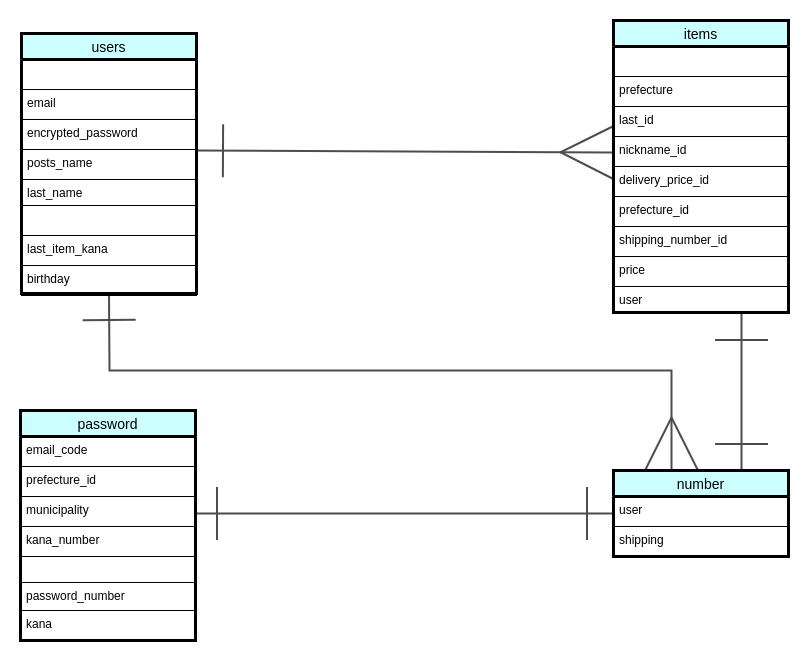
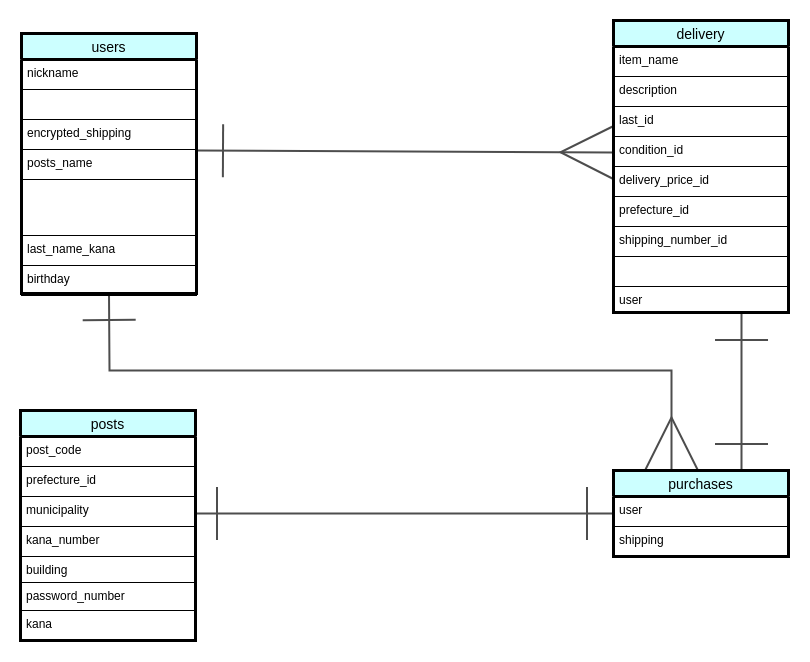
- <mxCell id="29" value="items" style="swimlane;fontStyle=0;childLayout=stackLayout;horizontal=1;startSize=26;horizontalStack=0;resizeParent=1;resizeParentMax=0;resizeLast=0;collapsible=1;marginBottom=0;align=center;fontSize=14;strokeWidth=3;fillColor=#CCFFFF;container=0;" parent="19" vertex="1"><mxGeometry width="175" height="292" as="geometry" /></mxCell>
+ <mxCell id="29" value="delivery" style="swimlane;fontStyle=0;childLayout=stackLayout;horizontal=1;startSize=26;horizontalStack=0;resizeParent=1;resizeParentMax=0;resizeLast=0;collapsible=1;marginBottom=0;align=center;fontSize=14;strokeWidth=3;fillColor=#CCFFFF;container=0;" parent="19" vertex="1"><mxGeometry width="175" height="292" as="geometry" /></mxCell>
+ <mxCell id="20" value="item_name" style="text;strokeColor=default;fillColor=default;spacingLeft=4;spacingRight=4;overflow=hidden;rotatable=0;points=[[0,0.5],[1,0.5]];portConstraint=eastwest;fontSize=12;container=0;" parent="19" vertex="1"><mxGeometry y="26" width="175" height="30" as="geometry" /></mxCell>
+ <mxCell id="7" value="nickname" style="text;strokeColor=default;fillColor=default;spacingLeft=4;spacingRight=4;overflow=hidden;rotatable=0;points=[[0,0.5],[1,0.5]];portConstraint=eastwest;fontSize=12;container=0;" parent="6" vertex="1"><mxGeometry y="26" width="175" height="30" as="geometry" /></mxCell>
- <mxCell id="21" value="prefecture" style="text;strokeColor=default;fillColor=default;spacingLeft=4;spacingRight=4;overflow=hidden;rotatable=0;points=[[0,0.5],[1,0.5]];portConstraint=eastwest;fontSize=12;container=0;" parent="19" vertex="1"><mxGeometry y="56" width="175" height="30" as="geometry" /></mxCell>
+ <mxCell id="21" value="description" style="text;strokeColor=default;fillColor=default;spacingLeft=4;spacingRight=4;overflow=hidden;rotatable=0;points=[[0,0.5],[1,0.5]];portConstraint=eastwest;fontSize=12;container=0;" parent="19" vertex="1"><mxGeometry y="56" width="175" height="30" as="geometry" /></mxCell>
- <mxCell id="8" value="email" style="text;strokeColor=default;fillColor=default;spacingLeft=4;spacingRight=4;overflow=hidden;rotatable=0;points=[[0,0.5],[1,0.5]];portConstraint=eastwest;fontSize=12;container=0;" parent="6" vertex="1"><mxGeometry y="56" width="175" height="30" as="geometry" /></mxCell>
- <mxCell id="9" value="encrypted_password" style="text;strokeColor=default;fillColor=default;spacingLeft=4;spacingRight=4;overflow=hidden;rotatable=0;points=[[0,0.5],[1,0.5]];portConstraint=eastwest;fontSize=12;container=0;" parent="6" vertex="1"><mxGeometry y="86" width="175" height="30" as="geometry" /></mxCell>
+ <mxCell id="9" value="encrypted_shipping" style="text;strokeColor=default;fillColor=default;spacingLeft=4;spacingRight=4;overflow=hidden;rotatable=0;points=[[0,0.5],[1,0.5]];portConstraint=eastwest;fontSize=12;container=0;" parent="6" vertex="1"><mxGeometry y="86" width="175" height="30" as="geometry" /></mxCell>
- <mxCell id="23" value="nickname_id" style="text;strokeColor=default;fillColor=default;spacingLeft=4;spacingRight=4;overflow=hidden;rotatable=0;points=[[0,0.5],[1,0.5]];portConstraint=eastwest;fontSize=12;container=0;" parent="19" vertex="1"><mxGeometry y="116" width="175" height="30" as="geometry" /></mxCell>
+ <mxCell id="23" value="condition_id" style="text;strokeColor=default;fillColor=default;spacingLeft=4;spacingRight=4;overflow=hidden;rotatable=0;points=[[0,0.5],[1,0.5]];portConstraint=eastwest;fontSize=12;container=0;" parent="19" vertex="1"><mxGeometry y="116" width="175" height="30" as="geometry" /></mxCell>
- <mxCell id="11" value="last_name" style="text;strokeColor=default;fillColor=default;spacingLeft=4;spacingRight=4;overflow=hidden;rotatable=0;points=[[0,0.5],[1,0.5]];portConstraint=eastwest;fontSize=12;container=0;" parent="6" vertex="1"><mxGeometry y="146" width="175" height="26" as="geometry" /></mxCell>
- <mxCell id="12" value="last_item_kana" style="text;strokeColor=default;fillColor=default;spacingLeft=4;spacingRight=4;overflow=hidden;rotatable=0;points=[[0,0.5],[1,0.5]];portConstraint=eastwest;fontSize=12;container=0;" parent="6" vertex="1"><mxGeometry y="202" width="175" height="30" as="geometry" /></mxCell>
+ <mxCell id="12" value="last_name_kana" style="text;strokeColor=default;fillColor=default;spacingLeft=4;spacingRight=4;overflow=hidden;rotatable=0;points=[[0,0.5],[1,0.5]];portConstraint=eastwest;fontSize=12;container=0;" parent="6" vertex="1"><mxGeometry y="202" width="175" height="30" as="geometry" /></mxCell>
- <mxCell id="27" value="price" style="text;strokeColor=default;fillColor=default;spacingLeft=4;spacingRight=4;overflow=hidden;rotatable=0;points=[[0,0.5],[1,0.5]];portConstraint=eastwest;fontSize=12;container=0;" parent="19" vertex="1"><mxGeometry y="236" width="175" height="30" as="geometry" /></mxCell>
- <mxCell id="37" value="password" style="swimlane;fontStyle=0;childLayout=stackLayout;horizontal=1;startSize=26;horizontalStack=0;resizeParent=1;resizeParentMax=0;resizeLast=0;collapsible=1;marginBottom=0;align=center;fontSize=14;strokeWidth=3;fillColor=#CCFFFF;container=0;" parent="1" vertex="1"><mxGeometry x="20" y="410" width="175" height="230" as="geometry" /></mxCell>
+ <mxCell id="37" value="posts" style="swimlane;fontStyle=0;childLayout=stackLayout;horizontal=1;startSize=26;horizontalStack=0;resizeParent=1;resizeParentMax=0;resizeLast=0;collapsible=1;marginBottom=0;align=center;fontSize=14;strokeWidth=3;fillColor=#CCFFFF;container=0;" parent="1" vertex="1"><mxGeometry x="20" y="410" width="175" height="230" as="geometry" /></mxCell>
- <mxCell id="30" value="email_code" style="text;strokeColor=default;fillColor=default;spacingLeft=4;spacingRight=4;overflow=hidden;rotatable=0;points=[[0,0.5],[1,0.5]];portConstraint=eastwest;fontSize=12;container=0;" parent="1" vertex="1"><mxGeometry x="20" y="436" width="175" height="30" as="geometry" /></mxCell>
+ <mxCell id="30" value="post_code" style="text;strokeColor=default;fillColor=default;spacingLeft=4;spacingRight=4;overflow=hidden;rotatable=0;points=[[0,0.5],[1,0.5]];portConstraint=eastwest;fontSize=12;container=0;" parent="1" vertex="1"><mxGeometry x="20" y="436" width="175" height="30" as="geometry" /></mxCell>
- <mxCell id="18" value="number" style="swimlane;fontStyle=0;childLayout=stackLayout;horizontal=1;startSize=26;horizontalStack=0;resizeParent=1;resizeParentMax=0;resizeLast=0;collapsible=1;marginBottom=0;align=center;fontSize=14;strokeWidth=3;fillColor=#CCFFFF;container=0;" parent="15" vertex="1"><mxGeometry width="175" height="86" as="geometry" /></mxCell>
+ <mxCell id="18" value="purchases" style="swimlane;fontStyle=0;childLayout=stackLayout;horizontal=1;startSize=26;horizontalStack=0;resizeParent=1;resizeParentMax=0;resizeLast=0;collapsible=1;marginBottom=0;align=center;fontSize=14;strokeWidth=3;fillColor=#CCFFFF;container=0;" parent="15" vertex="1"><mxGeometry width="175" height="86" as="geometry" /></mxCell>
+ <mxCell id="34" value="building" style="text;strokeColor=default;fillColor=default;spacingLeft=4;spacingRight=4;overflow=hidden;rotatable=0;points=[[0,0.5],[1,0.5]];portConstraint=eastwest;fontSize=12;container=0;" parent="1" vertex="1"><mxGeometry x="20" y="556" width="175" height="26" as="geometry" /></mxCell>
